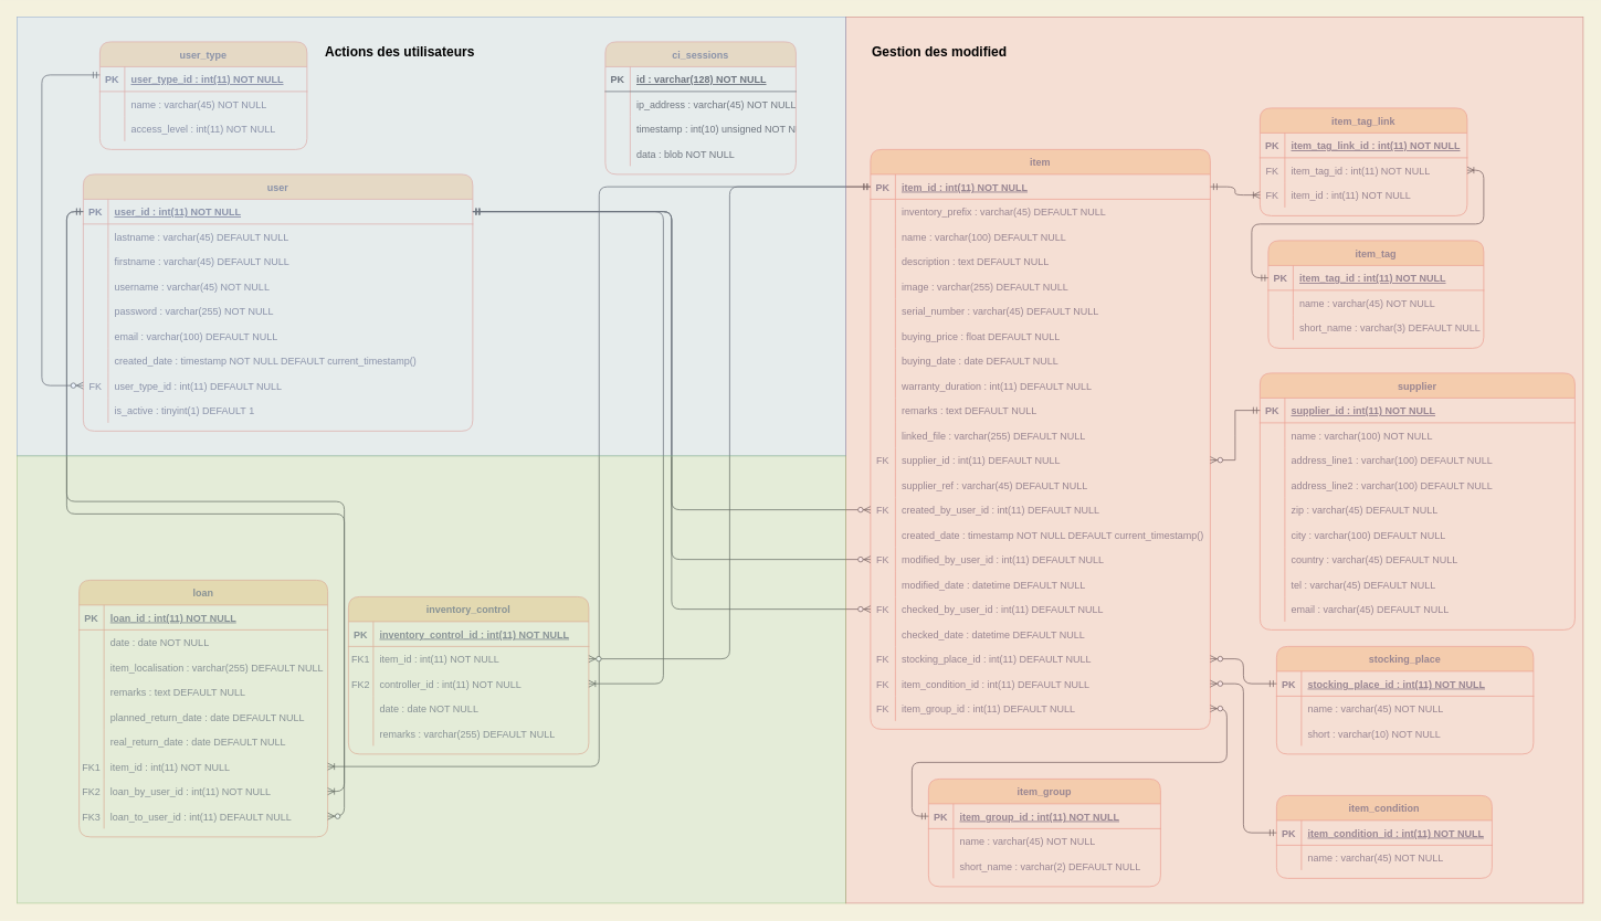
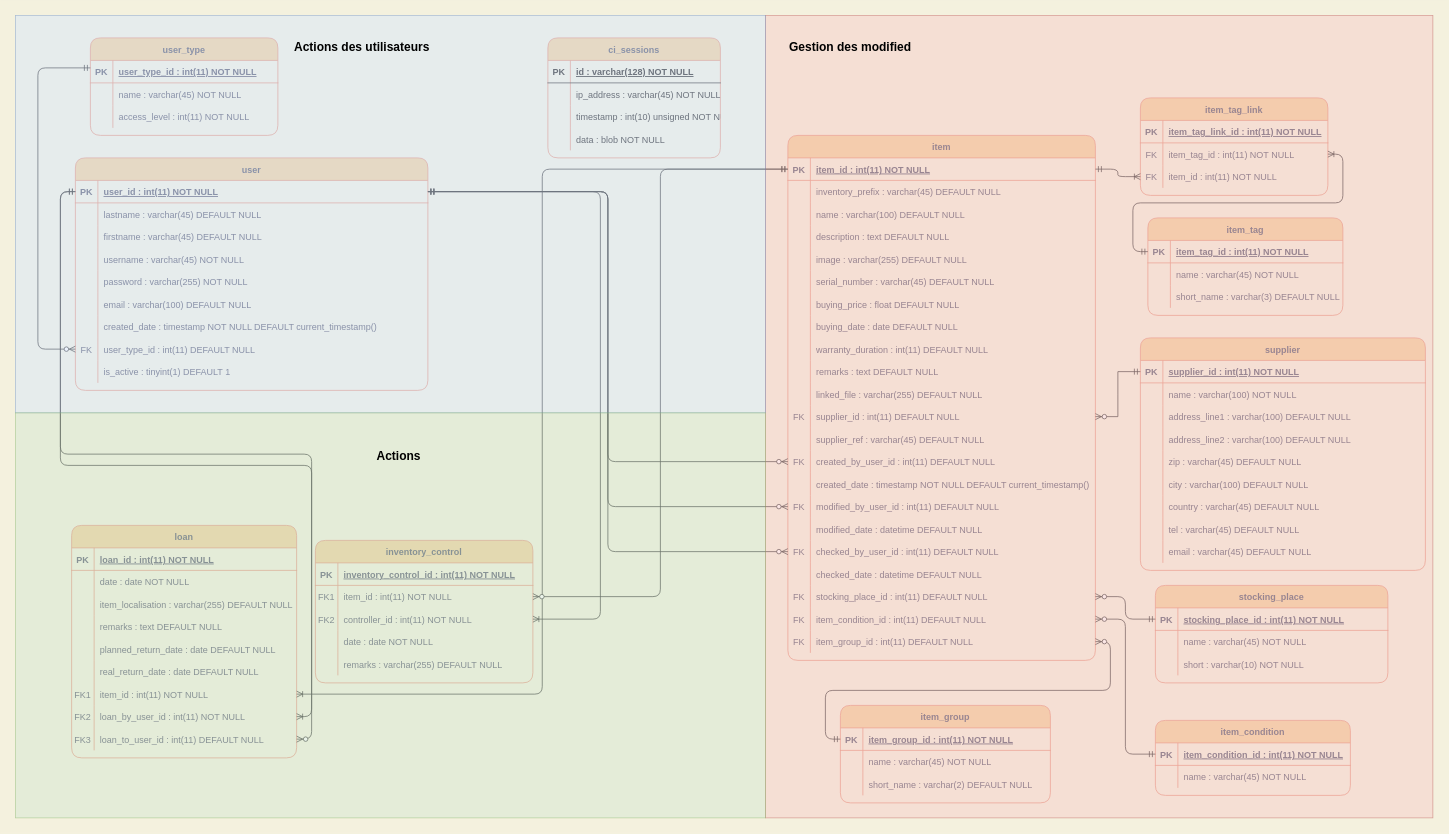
+ <mxCell id="258" value="&lt;font style=&quot;font-size: 16px&quot;&gt;Actions&lt;/font&gt;" style="text;strokeColor=none;fillColor=none;html=1;fontSize=24;fontStyle=1;verticalAlign=middle;align=left;opacity=50;" parent="1" vertex="1"><mxGeometry x="500" y="585" width="200" height="40" as="geometry" /></mxCell>
